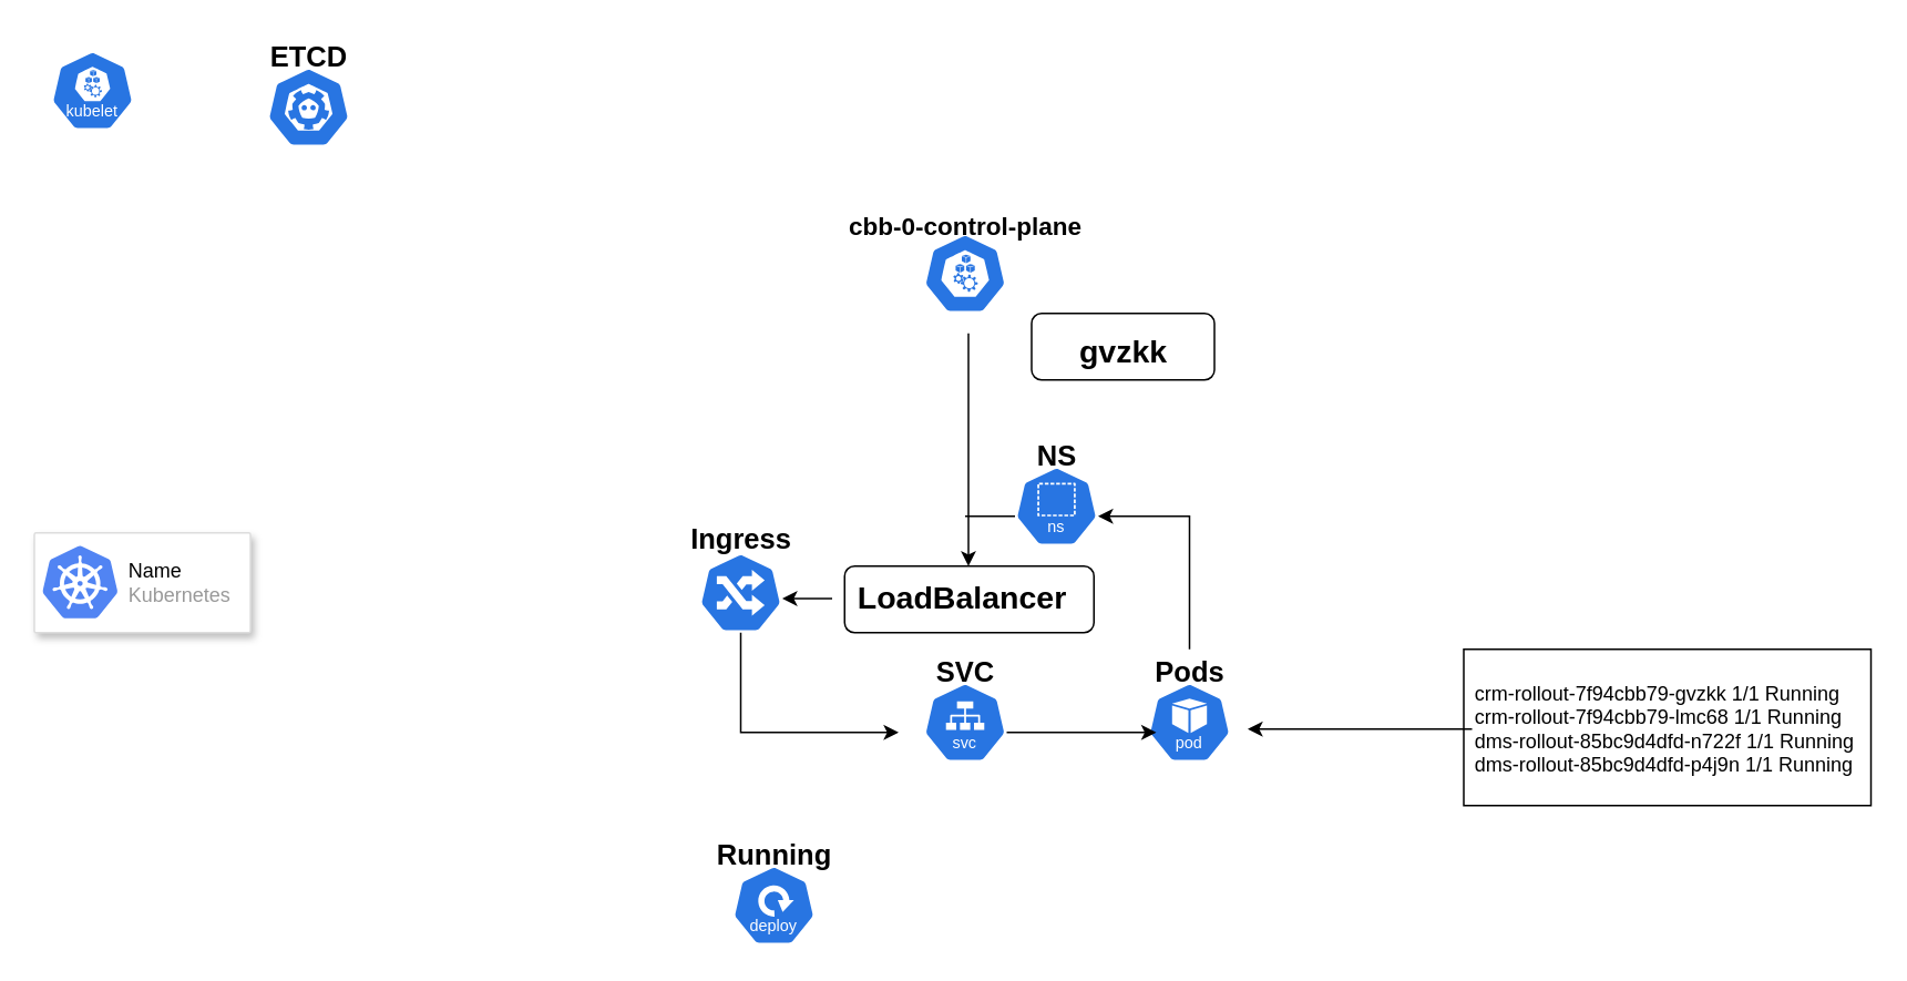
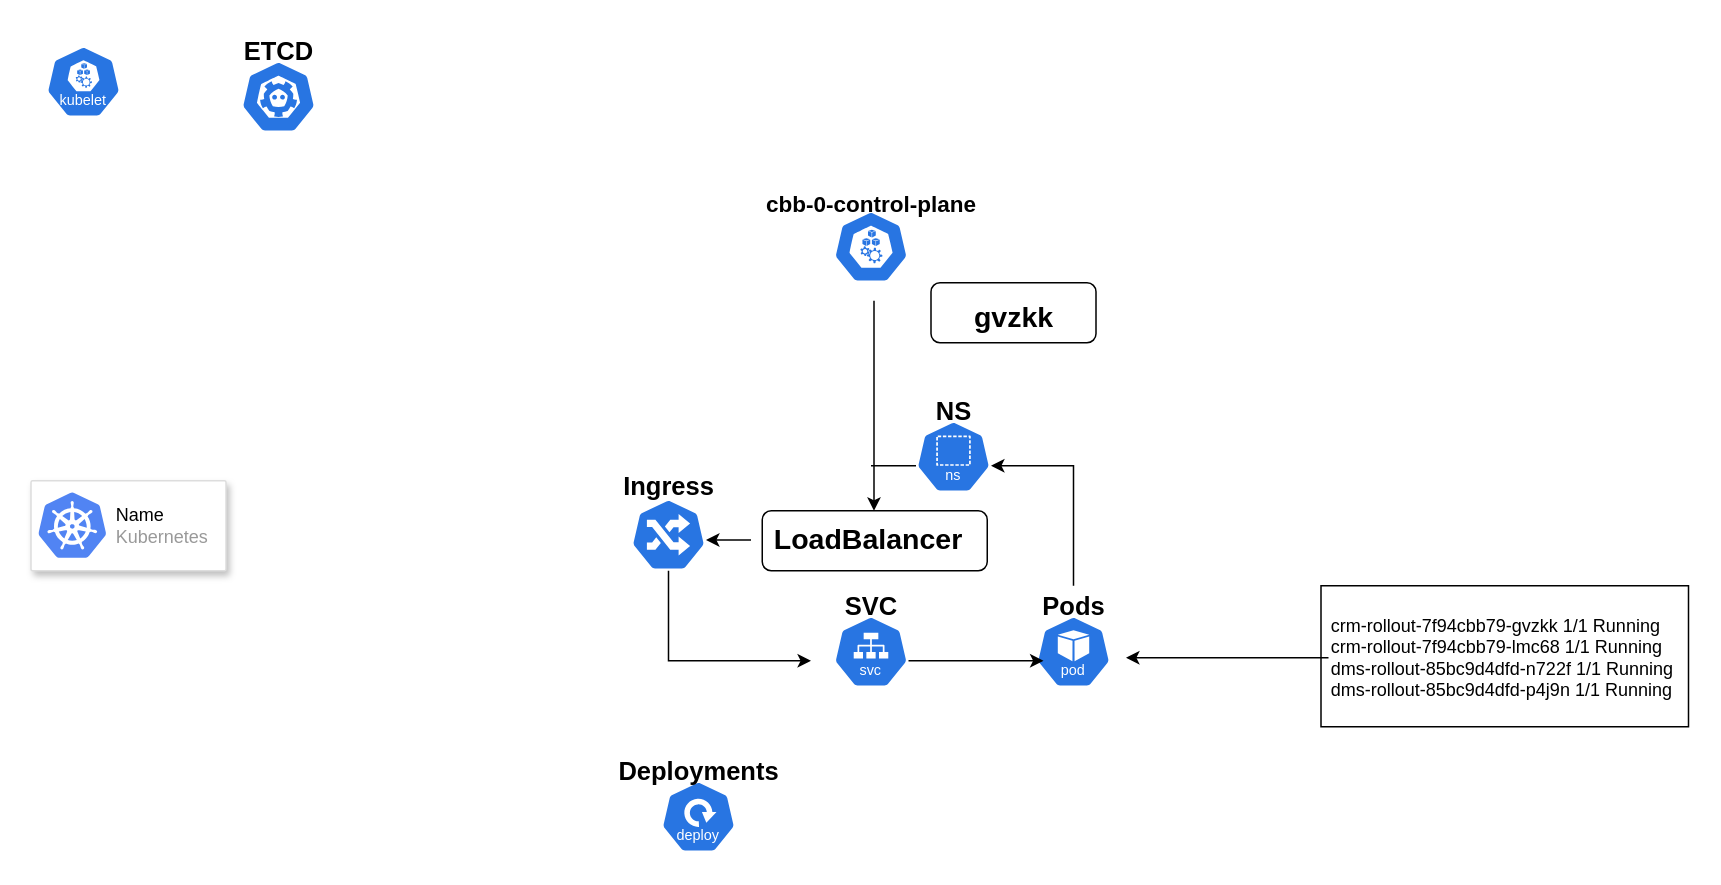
- <mxCell id="13" value="&lt;b&gt;&lt;font style=&quot;font-size: 17px;&quot;&gt;Running&lt;/font&gt;&lt;/b&gt;" style="text;html=1;align=center;verticalAlign=middle;resizable=0;points=[];autosize=1;strokeColor=none;fillColor=none;" vertex="1" parent="1"><mxGeometry x="400" y="500" width="130" height="30" as="geometry" /></mxCell>
+ <mxCell id="13" value="&lt;b&gt;&lt;font style=&quot;font-size: 17px;&quot;&gt;Deployments&lt;/font&gt;&lt;/b&gt;" style="text;html=1;align=center;verticalAlign=middle;resizable=0;points=[];autosize=1;strokeColor=none;fillColor=none;" vertex="1" parent="1"><mxGeometry x="400" y="500" width="130" height="30" as="geometry" /></mxCell>
